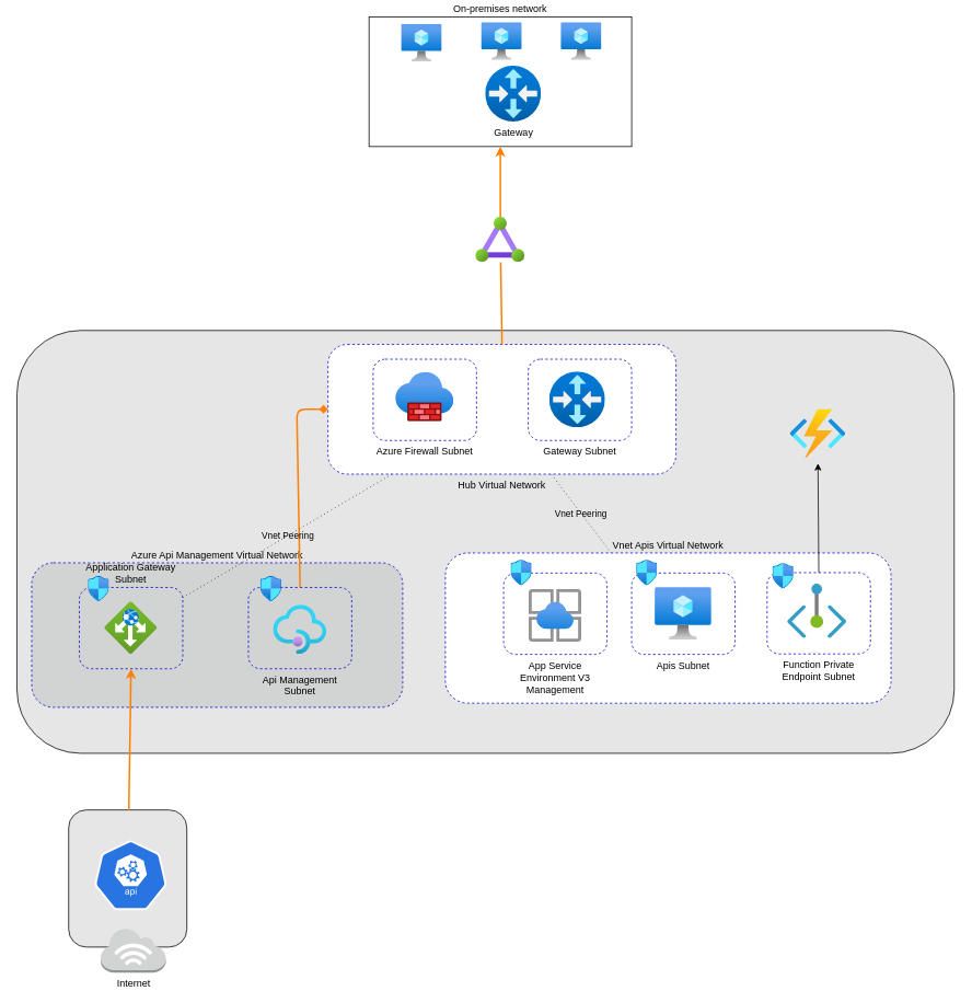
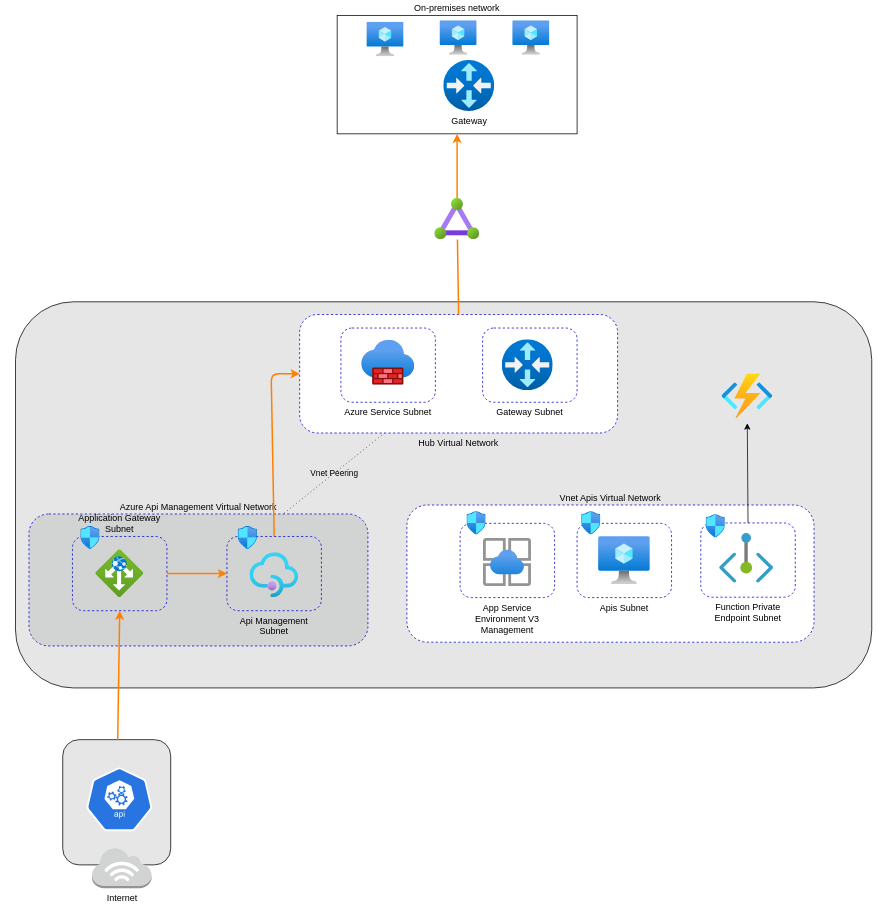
- <mxCell id="8" style="edgeStyle=none;html=1;exitX=0.5;exitY=0;exitDx=0;exitDy=0;entryX=0;entryY=0.5;entryDx=0;entryDy=0;strokeColor=#FF8000;strokeWidth=2;fontSize=3;fontColor=#000000;startArrow=none;startFill=0;endArrow=diamond;endFill=1;" edge="1" parent="1" source="9" target="14"><mxGeometry relative="1" as="geometry"><Array as="points"><mxPoint x="361" y="498" /></Array></mxGeometry></mxCell>
+ <mxCell id="8" style="edgeStyle=none;html=1;exitX=0.5;exitY=0;exitDx=0;exitDy=0;entryX=0;entryY=0.5;entryDx=0;entryDy=0;strokeColor=#FF8000;strokeWidth=2;fontSize=3;fontColor=#000000;startArrow=none;startFill=0;endArrow=classic;endFill=1;" edge="1" parent="1" source="9" target="14"><mxGeometry relative="1" as="geometry"><Array as="points"><mxPoint x="361" y="498" /></Array></mxGeometry></mxCell>
- <mxCell id="15" value="Azure Firewall Subnet" style="rounded=1;whiteSpace=wrap;html=1;dashed=1;strokeColor=#0000CC;fontColor=#000000;fillColor=none;labelPosition=center;verticalLabelPosition=bottom;align=center;verticalAlign=top;" vertex="1" parent="1"><mxGeometry x="454" y="437" width="126" height="99" as="geometry" /></mxCell>
+ <mxCell id="15" value="Azure Service Subnet" style="rounded=1;whiteSpace=wrap;html=1;dashed=1;strokeColor=#0000CC;fontColor=#000000;fillColor=none;labelPosition=center;verticalLabelPosition=bottom;align=center;verticalAlign=top;" vertex="1" parent="1"><mxGeometry x="454" y="437" width="126" height="99" as="geometry" /></mxCell>
- <mxCell id="13" value="Vnet Peering" style="edgeStyle=none;html=1;dashed=1;dashPattern=1 4;labelBackgroundColor=none;strokeColor=#000000;strokeWidth=1;fontSize=11;fontColor=#000000;startArrow=none;startFill=0;endArrow=none;endFill=0;" edge="1" parent="1" source="14" target="28"><mxGeometry relative="1" as="geometry" /></mxCell>
- <mxCell id="12" value="Vnet Peering" style="edgeStyle=none;html=1;strokeColor=#000000;strokeWidth=1;fontSize=11;fontColor=#000000;startArrow=none;startFill=0;endArrow=none;endFill=0;dashed=1;labelBackgroundColor=none;dashPattern=1 4;" edge="1" parent="1" source="14" target="5"><mxGeometry relative="1" as="geometry" /></mxCell>
+ <mxCell id="12" value="Vnet Peering" style="edgeStyle=none;html=1;entryX=0.75;entryY=0;entryDx=0;entryDy=0;strokeColor=#000000;strokeWidth=1;fontSize=11;fontColor=#000000;startArrow=none;startFill=0;endArrow=none;endFill=0;dashed=1;labelBackgroundColor=none;dashPattern=1 4;" edge="1" parent="1" source="14" target="3"><mxGeometry relative="1" as="geometry" /></mxCell>
+ <mxCell id="4" style="edgeStyle=none;html=1;entryX=0;entryY=0.5;entryDx=0;entryDy=0;strokeColor=#FF8000;strokeWidth=2;fontSize=3;fontColor=#000000;startArrow=none;startFill=0;endArrow=classic;endFill=1;" edge="1" parent="1" source="5" target="9"><mxGeometry relative="1" as="geometry" /></mxCell>
